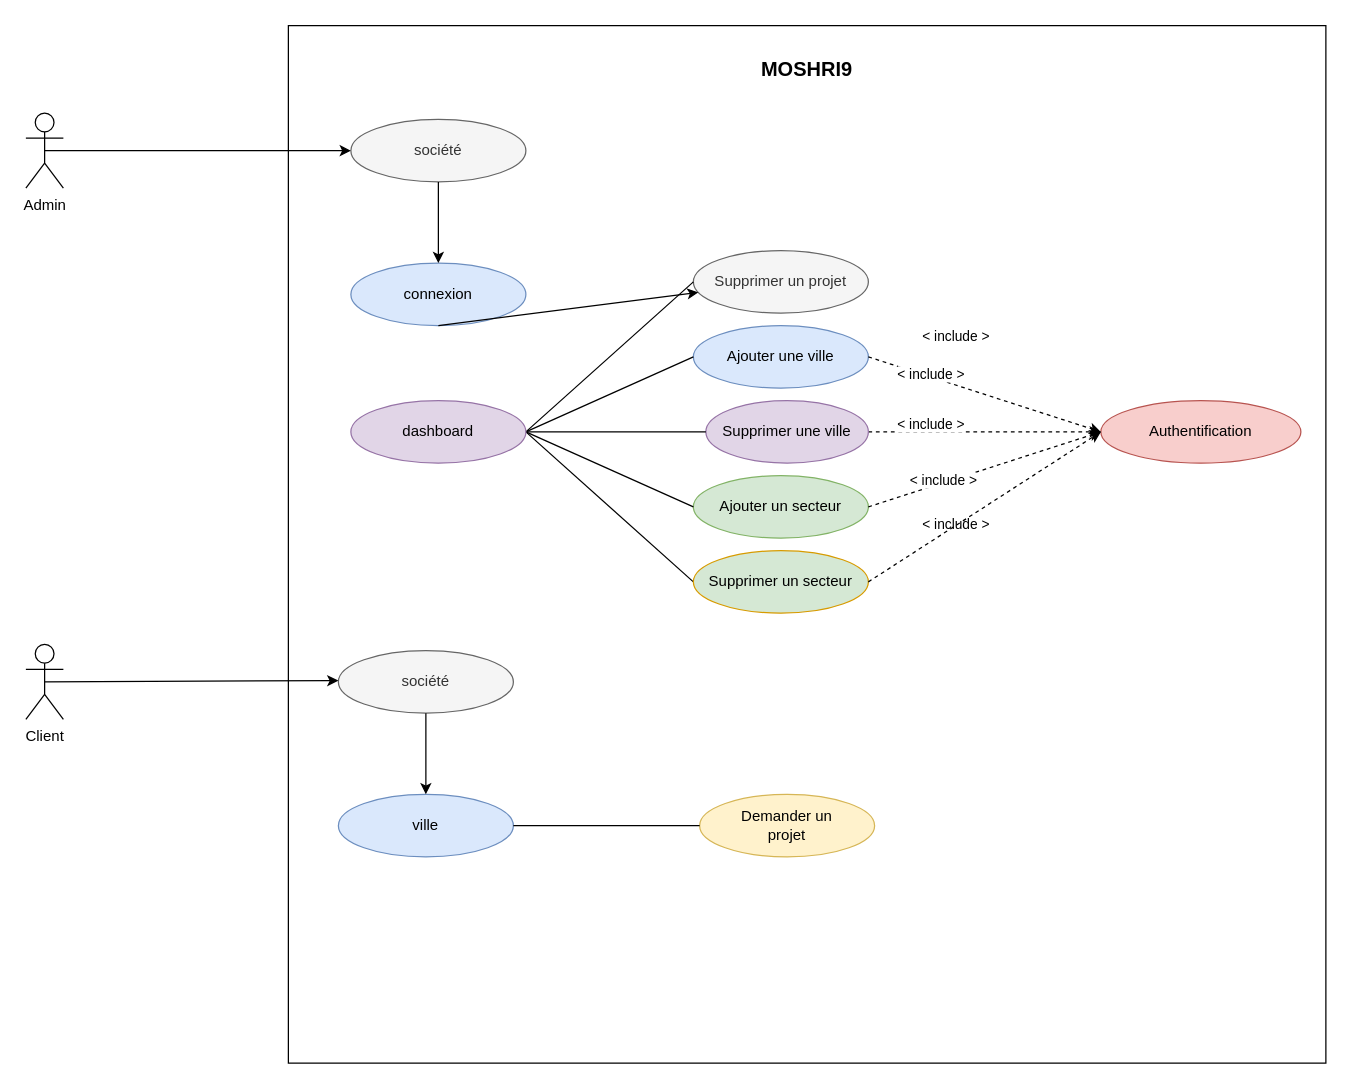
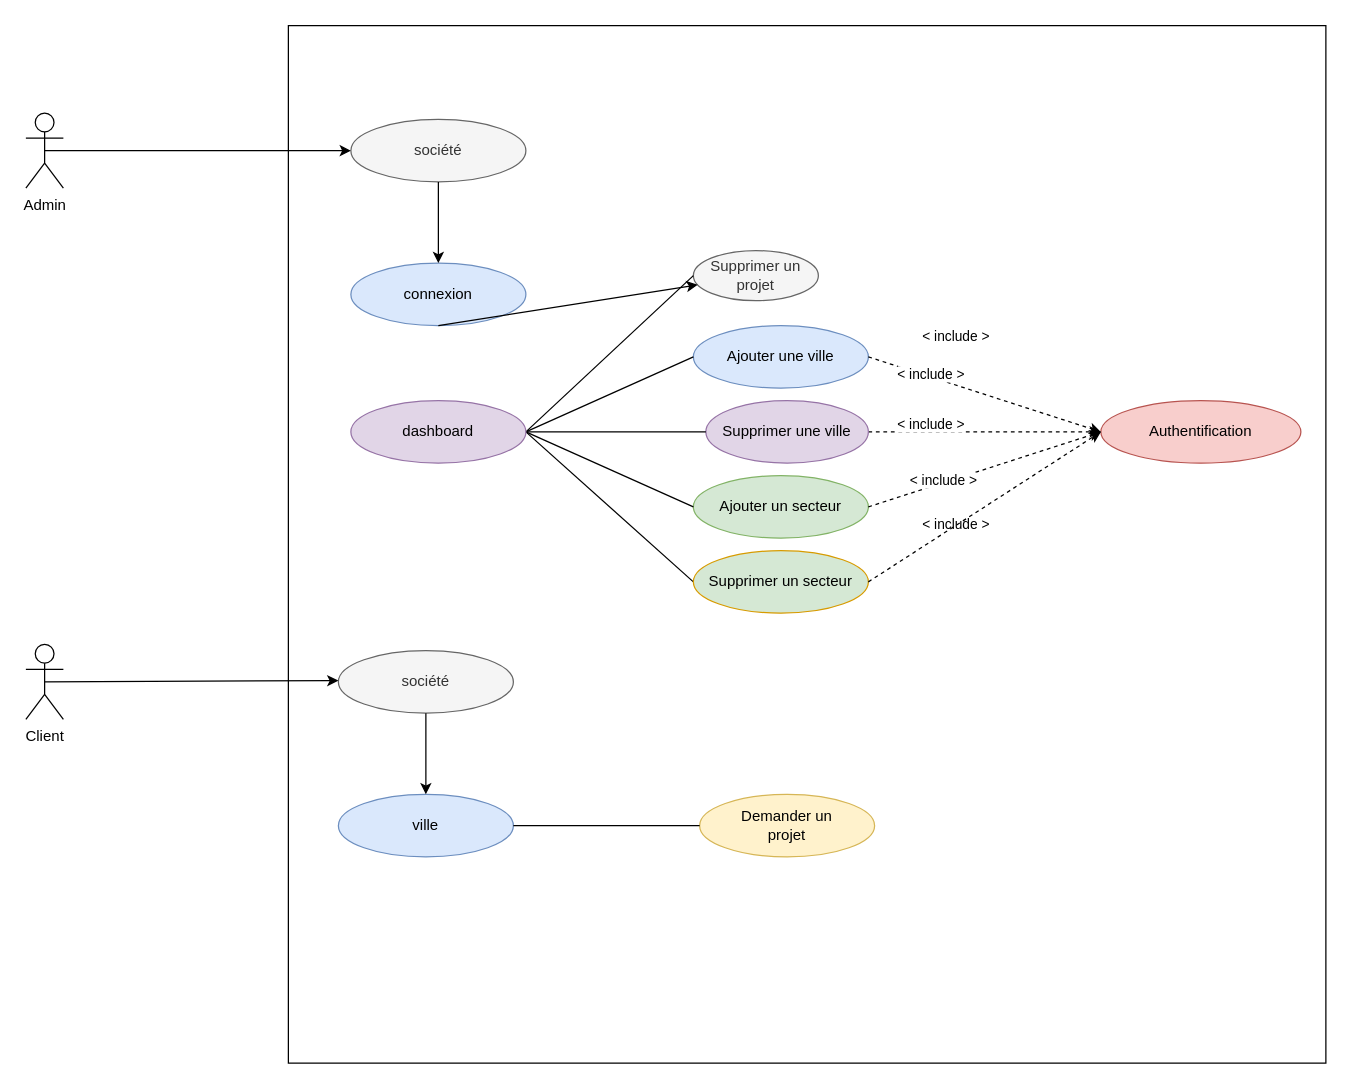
- <mxCell id="26" value="&lt;b&gt;&lt;font style=&quot;font-size: 16px&quot;&gt;MOSHRI9&lt;/font&gt;&lt;/b&gt;" style="text;html=1;strokeColor=none;fillColor=none;align=center;verticalAlign=middle;whiteSpace=wrap;rounded=0;" parent="1" vertex="1"><mxGeometry x="620" y="40" width="50" height="30" as="geometry" /></mxCell>
- <mxCell id="5" value="Supprimer un projet" style="ellipse;whiteSpace=wrap;html=1;fillColor=#f5f5f5;strokeColor=#666666;fontColor=#333333;" parent="1" vertex="1"><mxGeometry x="554" y="200" width="140" height="50" as="geometry" /></mxCell>
+ <mxCell id="5" value="Supprimer un projet" style="ellipse;whiteSpace=wrap;html=1;fillColor=#f5f5f5;strokeColor=#666666;fontColor=#333333;" parent="1" vertex="1"><mxGeometry x="554" y="200" width="100" height="40" as="geometry" /></mxCell>
